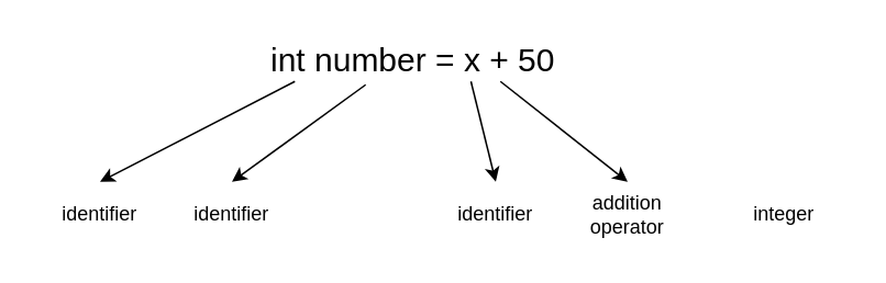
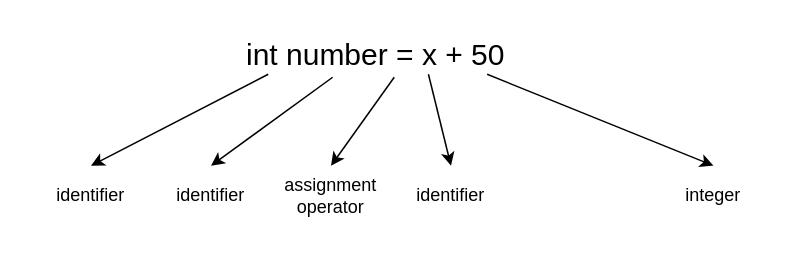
+ <mxCell id="11" value="" style="endArrow=classic;html=1;rounded=0;exitX=0.532;exitY=1.033;exitDx=0;exitDy=0;exitPerimeter=0;entryX=0.5;entryY=0;entryDx=0;entryDy=0;" parent="1" source="2" target="6" edge="1"><mxGeometry width="50" height="50" relative="1" as="geometry"><mxPoint x="330" y="460" as="sourcePoint" /><mxPoint x="380" y="410" as="targetPoint" /></mxGeometry></mxCell>
- <mxCell id="13" value="" style="endArrow=classic;html=1;rounded=0;exitX=0.639;exitY=0.967;exitDx=0;exitDy=0;exitPerimeter=0;entryX=0.5;entryY=0;entryDx=0;entryDy=0;" parent="1" source="2" target="8" edge="1"><mxGeometry width="50" height="50" relative="1" as="geometry"><mxPoint x="330" y="460" as="sourcePoint" /><mxPoint x="380" y="410" as="targetPoint" /></mxGeometry></mxCell>
+ <mxCell id="14" value="" style="endArrow=classic;html=1;rounded=0;exitX=0.695;exitY=0.967;exitDx=0;exitDy=0;exitPerimeter=0;entryX=0.5;entryY=0;entryDx=0;entryDy=0;" parent="1" source="2" target="7" edge="1"><mxGeometry width="50" height="50" relative="1" as="geometry"><mxPoint x="330" y="460" as="sourcePoint" /><mxPoint x="380" y="410" as="targetPoint" /></mxGeometry></mxCell>
+ <mxCell id="6" value="assignment operator" style="rounded=0;whiteSpace=wrap;html=1;strokeColor=none;fillColor=none;" parent="1" vertex="1"><mxGeometry x="180" y="110" width="80" height="40" as="geometry" /></mxCell>
- <mxCell id="8" value="addition operator" style="rounded=0;whiteSpace=wrap;html=1;strokeColor=none;fillColor=none;" parent="1" vertex="1"><mxGeometry x="340" y="110" width="80" height="40" as="geometry" /></mxCell>
